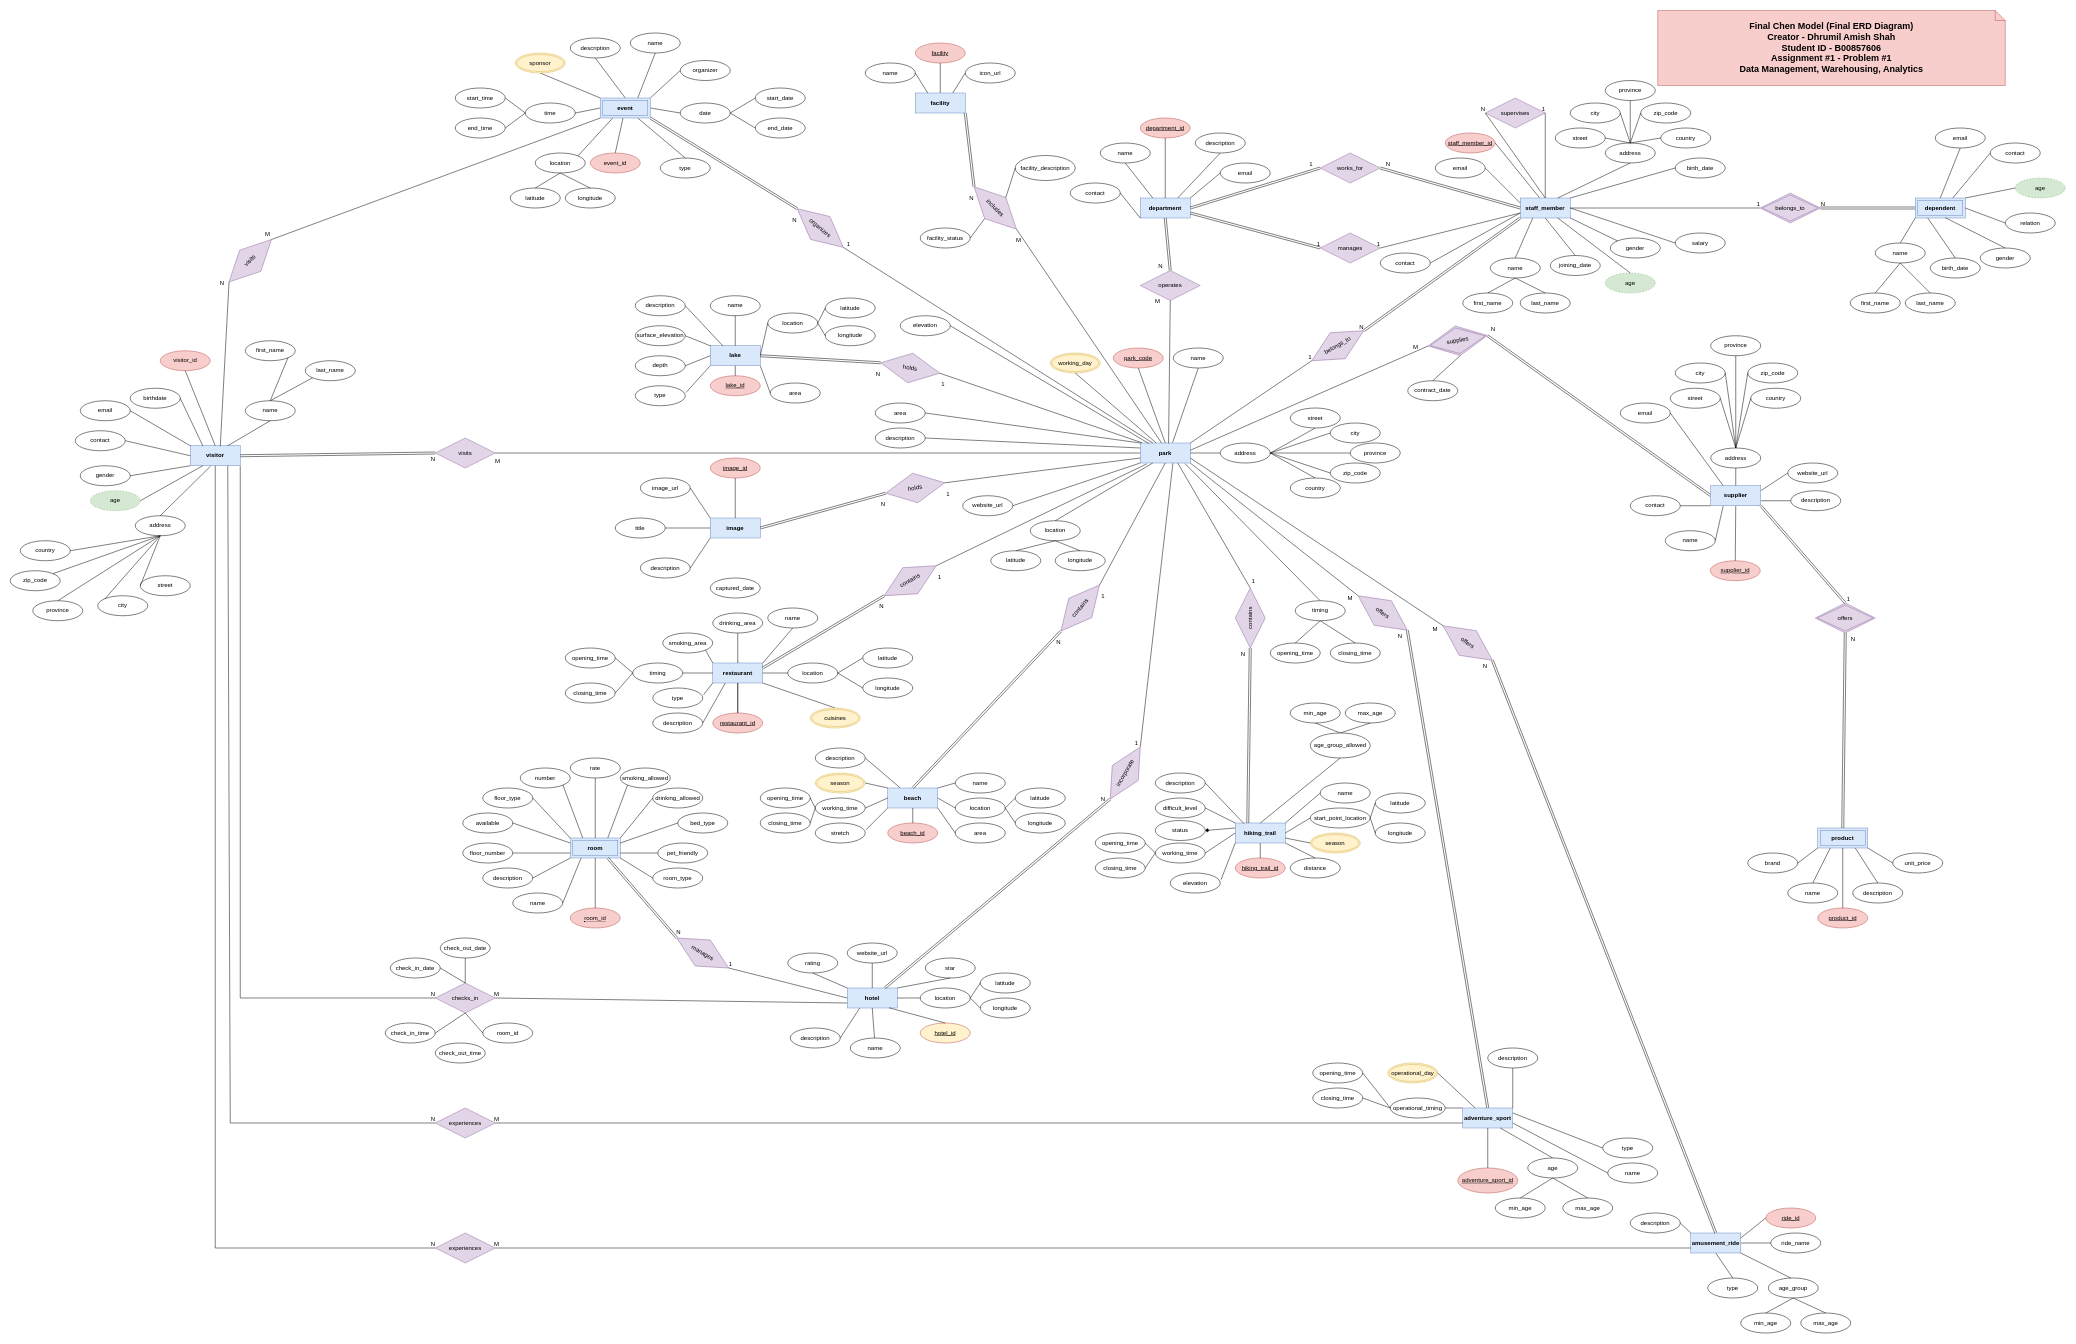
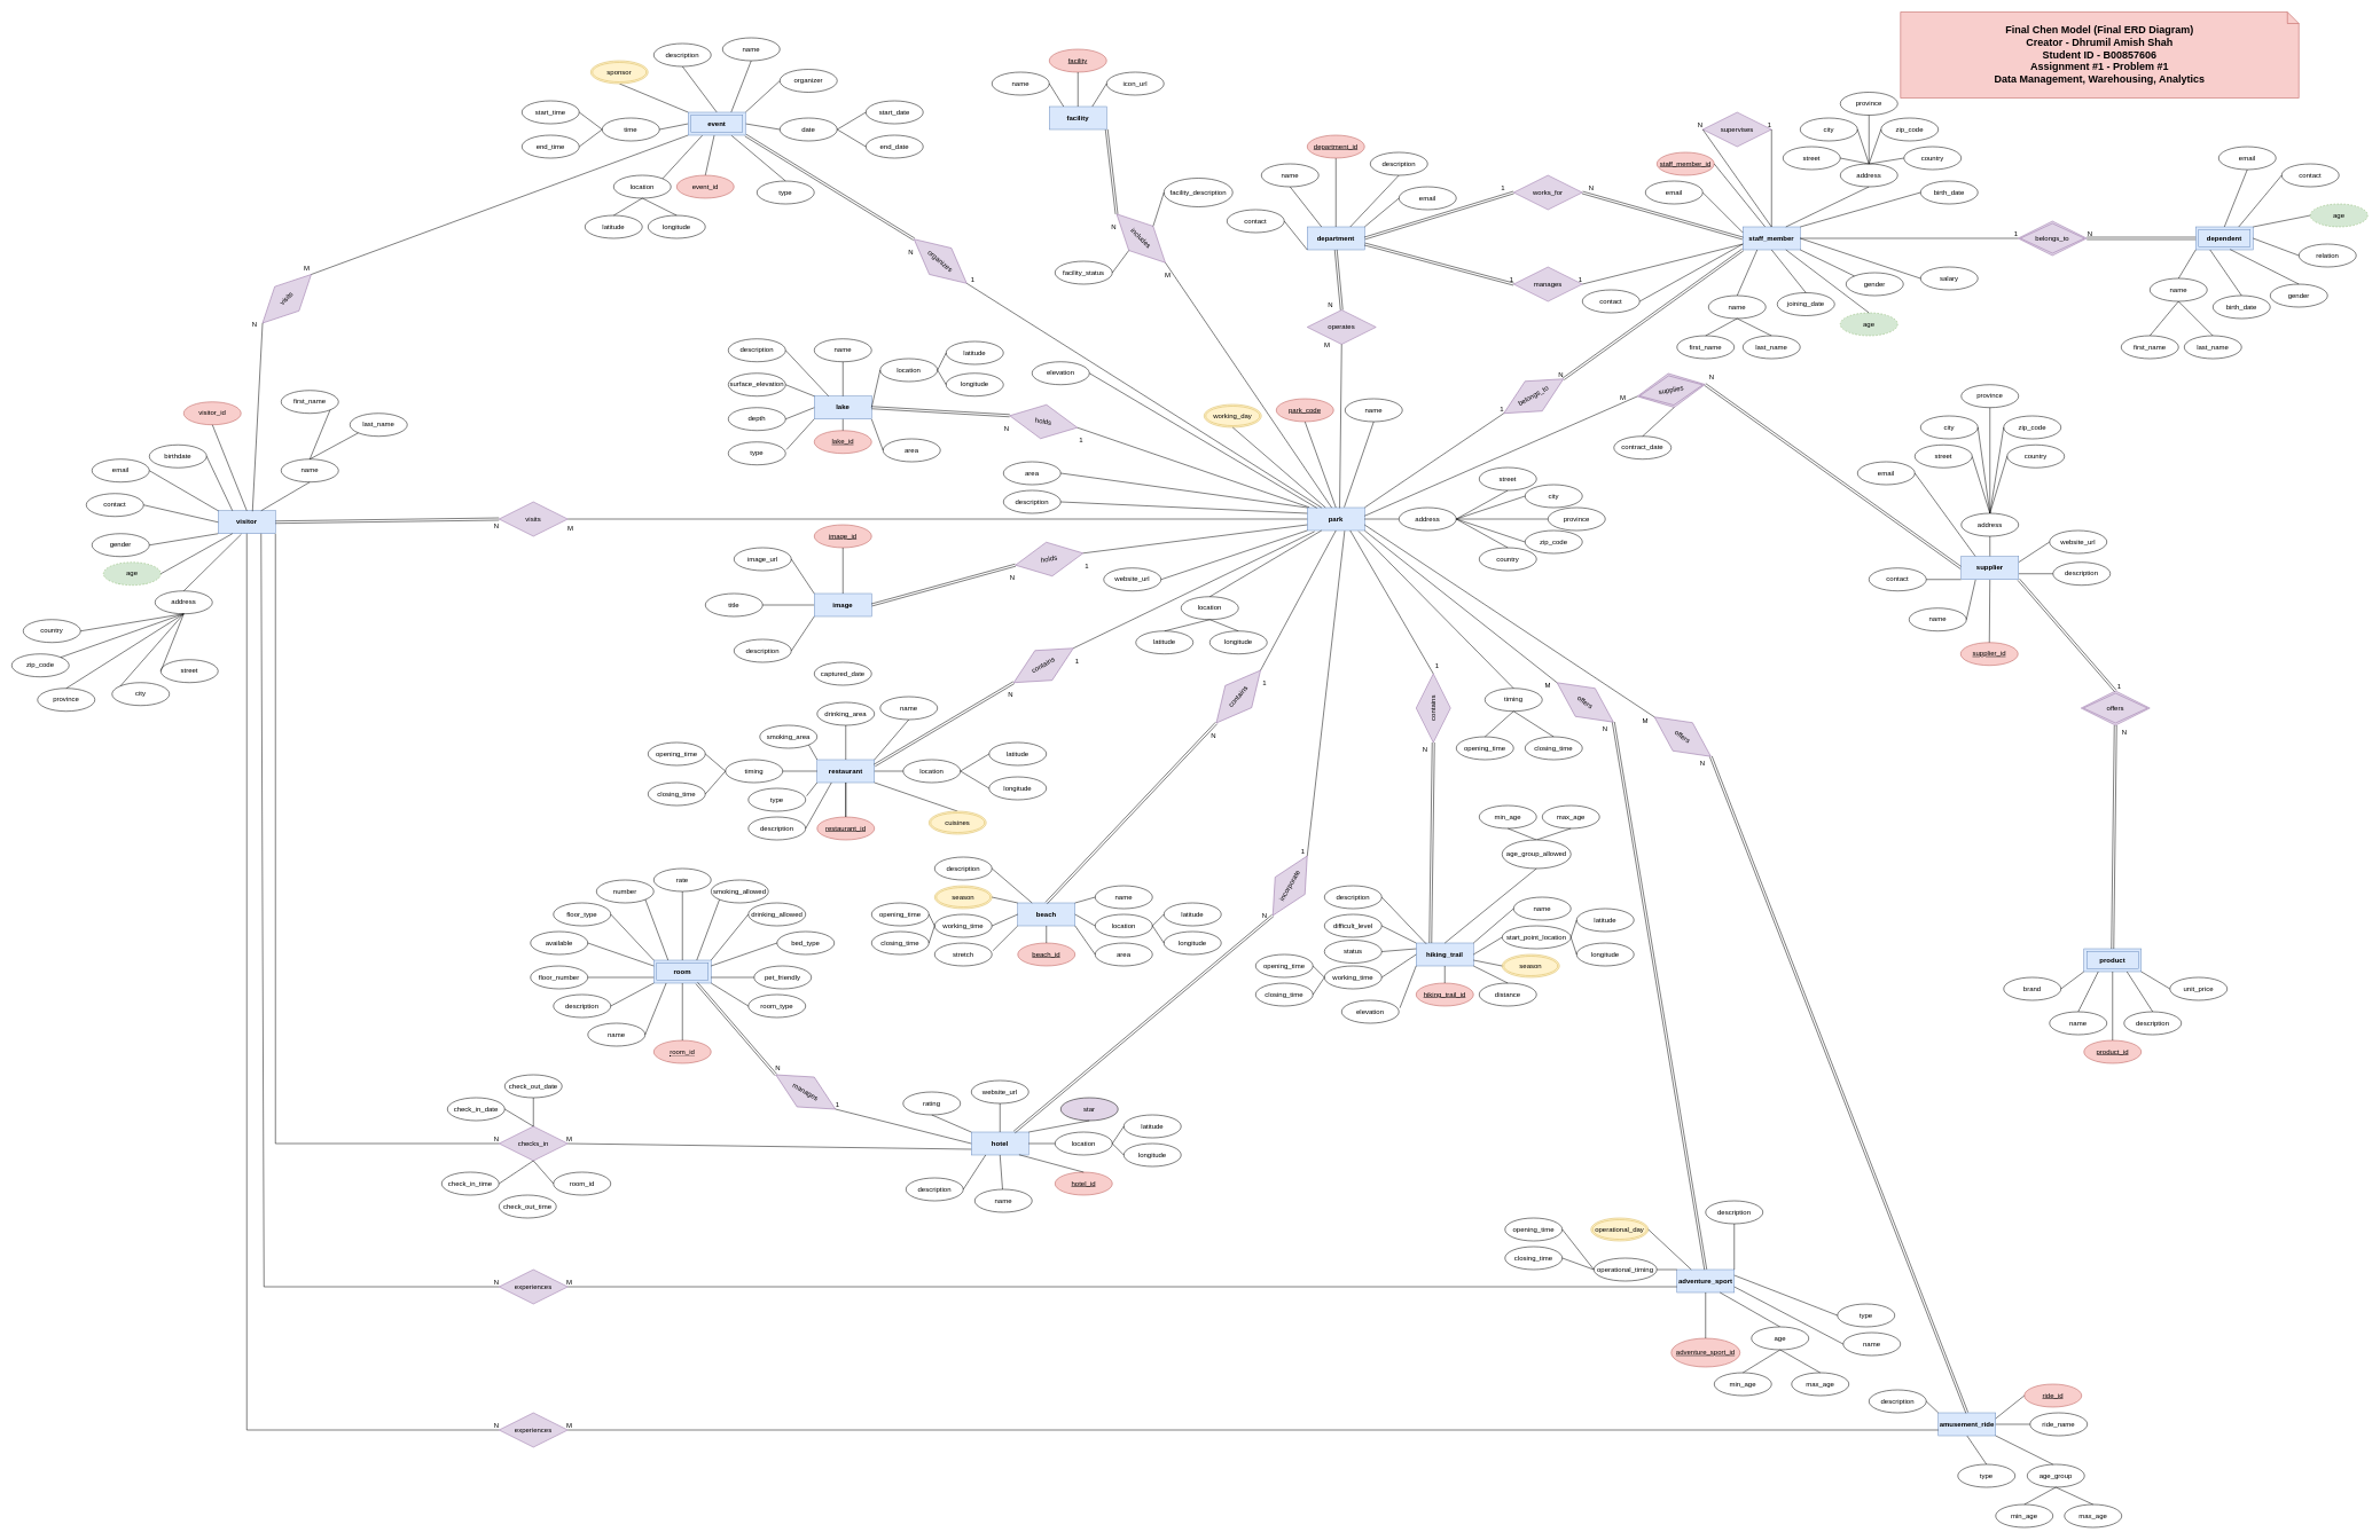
- <mxCell id="440" value="" style="endArrow=diamond;html=1;rounded=0;exitX=0;exitY=0.25;exitDx=0;exitDy=0;entryX=1;entryY=0.5;entryDx=0;entryDy=0;" parent="412" source="414" target="439" edge="1"><mxGeometry as="geometry"><mxPoint x="310" y="150" as="sourcePoint" /><mxPoint x="240" y="60" as="targetPoint" /></mxGeometry></mxCell>
+ <mxCell id="440" value="" style="endArrow=none;html=1;rounded=0;exitX=0;exitY=0.25;exitDx=0;exitDy=0;entryX=1;entryY=0.5;entryDx=0;entryDy=0;" parent="412" source="414" target="439" edge="1"><mxGeometry as="geometry"><mxPoint x="310" y="150" as="sourcePoint" /><mxPoint x="240" y="60" as="targetPoint" /></mxGeometry></mxCell>
- <mxCell id="181" value="star" style="ellipse;whiteSpace=wrap;html=1;align=center;" parent="1" vertex="1"><mxGeometry x="1850" y="1915" width="100" height="40" as="geometry" /></mxCell>
+ <mxCell id="181" value="star" style="ellipse;whiteSpace=wrap;html=1;align=center;fillColor=#e1d5e7;" parent="1" vertex="1"><mxGeometry x="1850" y="1915" width="100" height="40" as="geometry" /></mxCell>
- <mxCell id="177" value="hotel_id" style="ellipse;whiteSpace=wrap;html=1;align=center;fontStyle=4;fillColor=#fff2cc;strokeColor=#b85450;" parent="1" vertex="1"><mxGeometry x="1840" y="2045" width="100" height="40" as="geometry" /></mxCell>
+ <mxCell id="177" value="hotel_id" style="ellipse;whiteSpace=wrap;html=1;align=center;fontStyle=4;fillColor=#f8cecc;strokeColor=#b85450;" parent="1" vertex="1"><mxGeometry x="1840" y="2045" width="100" height="40" as="geometry" /></mxCell>
